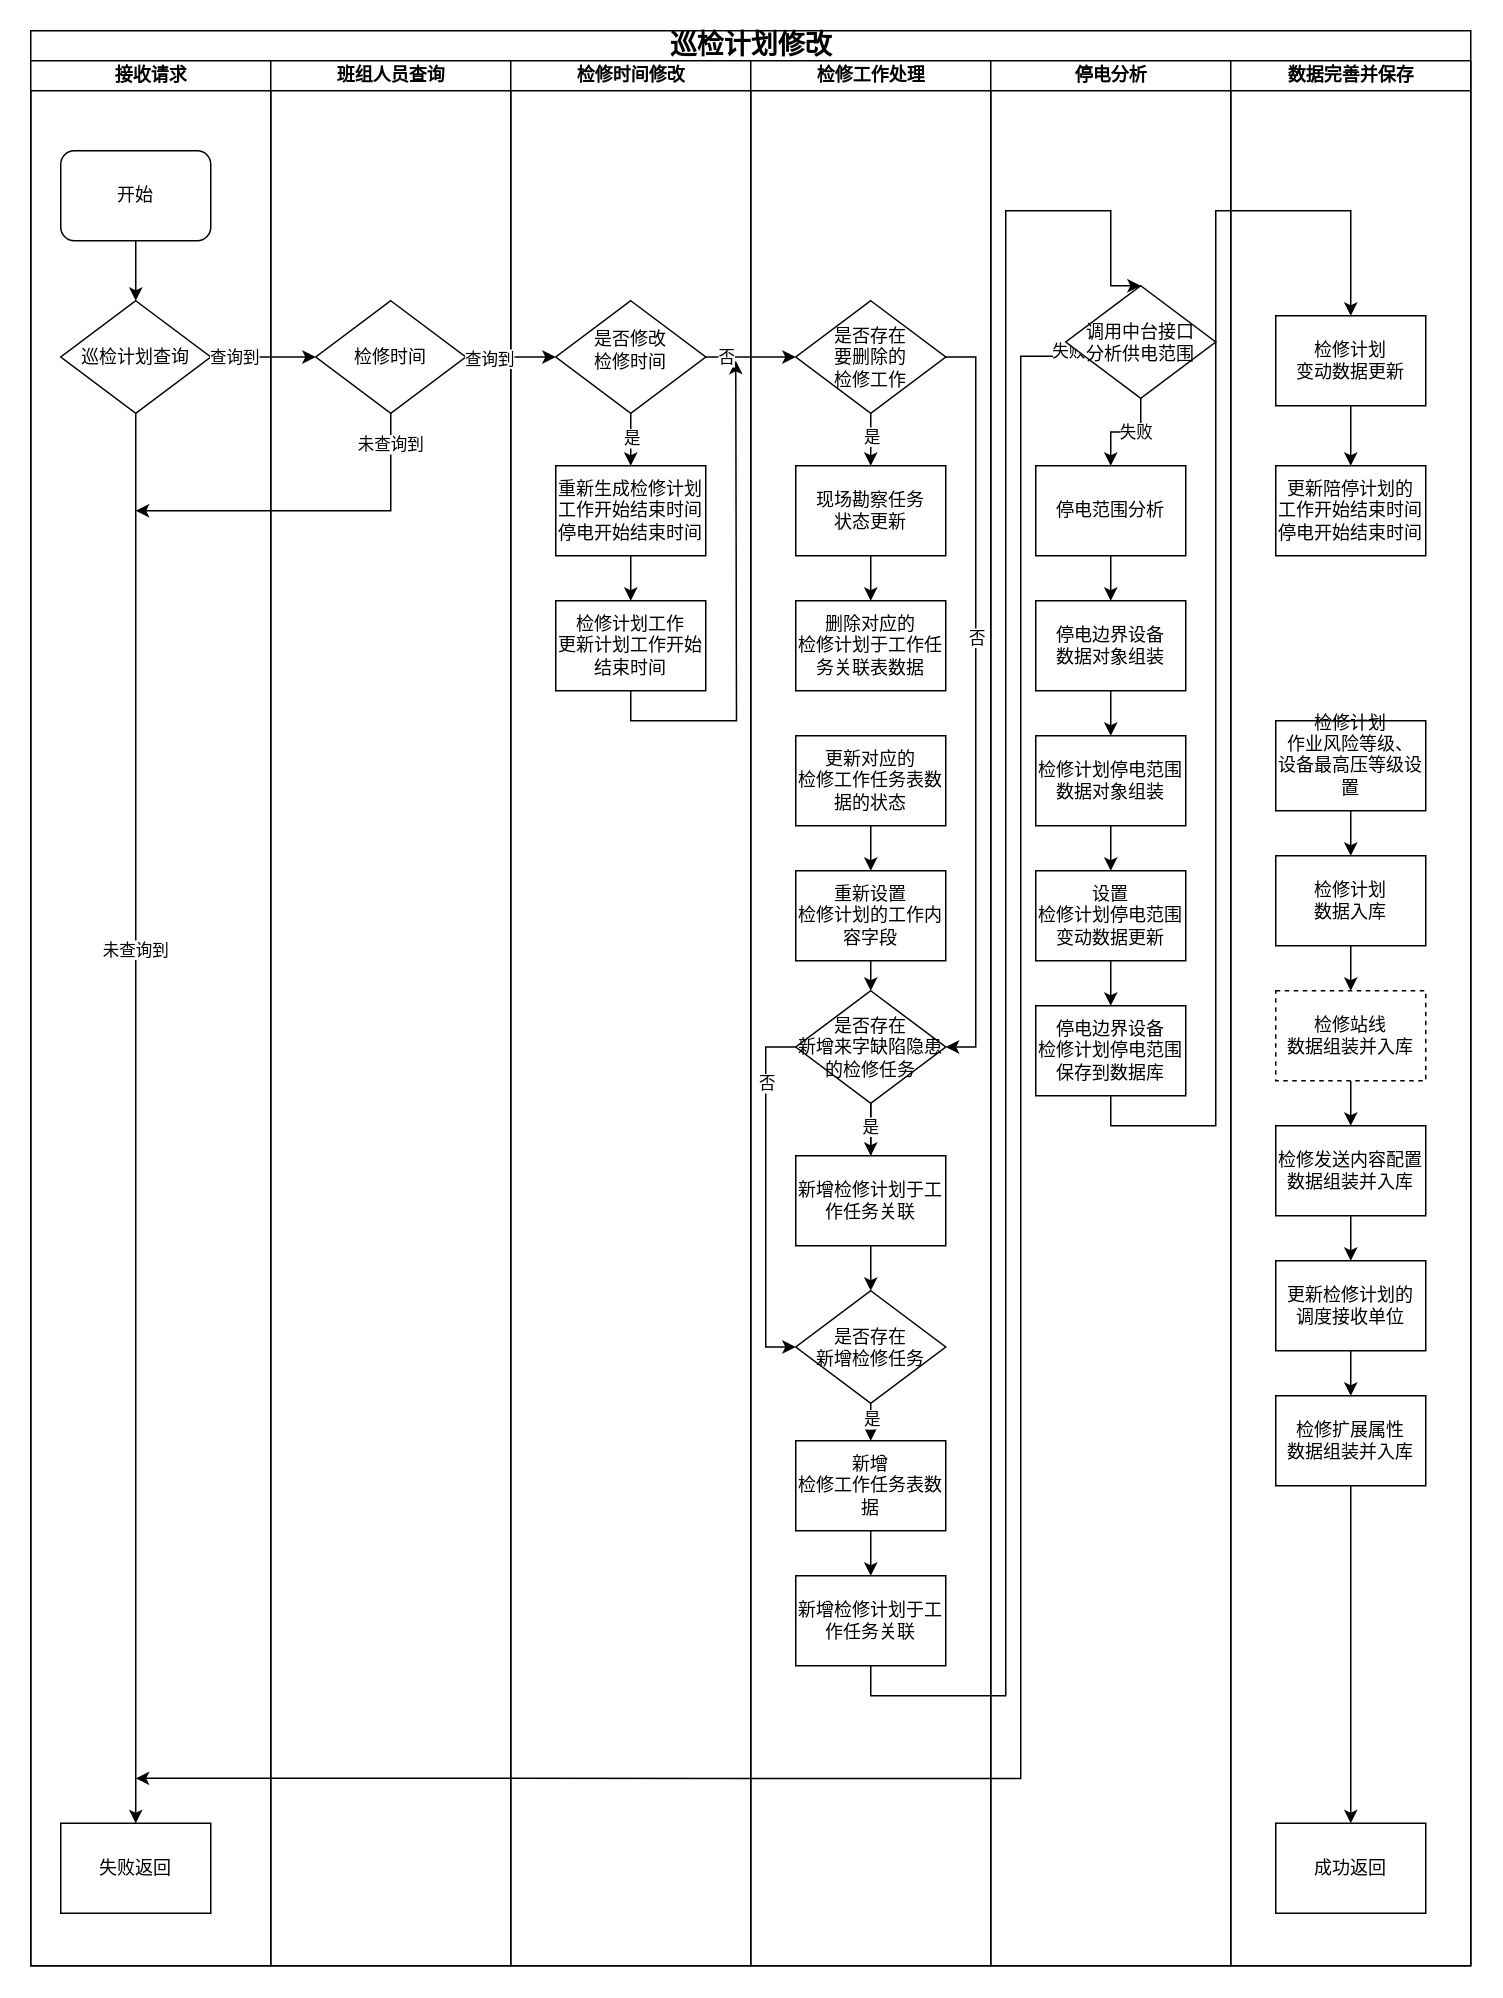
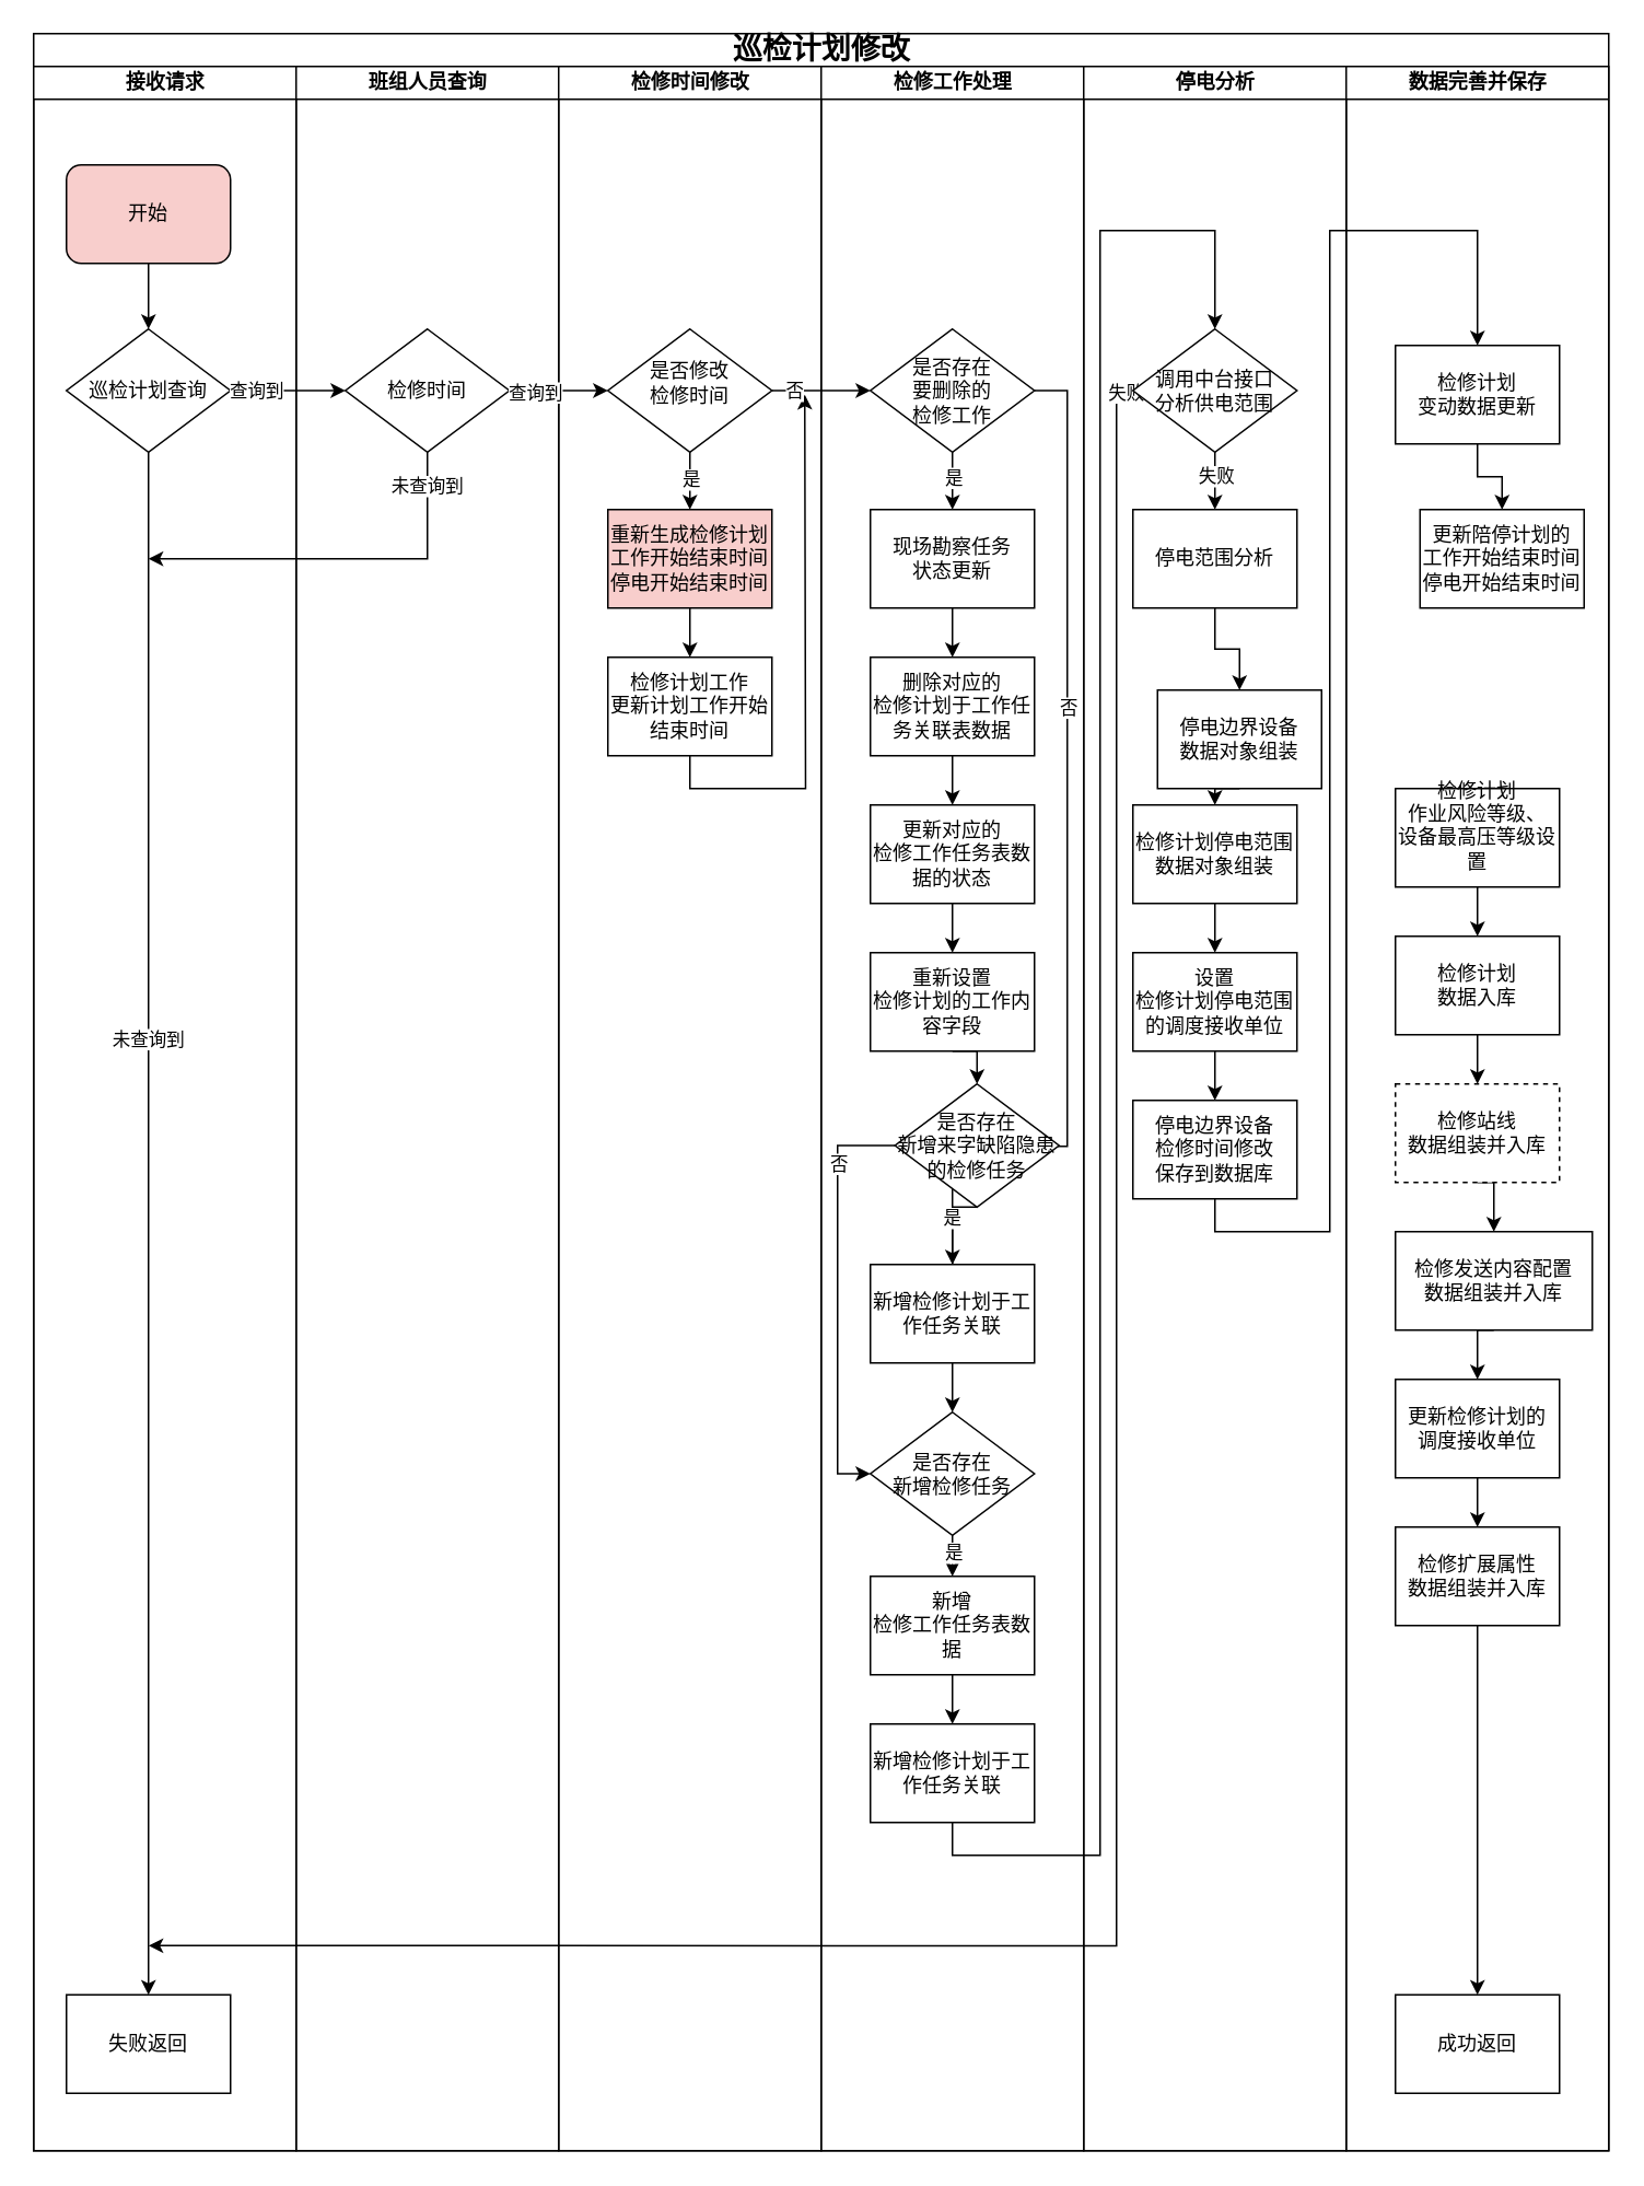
- <mxCell id="5" value="&lt;font style=&quot;font-size: 12px;&quot;&gt;开始&lt;/font&gt;" style="rounded=1;whiteSpace=wrap;html=1;shadow=0;labelBackgroundColor=none;strokeWidth=1;fontFamily=Verdana;fontSize=8;align=center;" parent="3" vertex="1"><mxGeometry x="20" y="60" width="100" height="60" as="geometry" /></mxCell>
+ <mxCell id="5" value="&lt;font style=&quot;font-size: 12px;&quot;&gt;开始&lt;/font&gt;" style="rounded=1;whiteSpace=wrap;html=1;shadow=0;labelBackgroundColor=none;strokeWidth=1;fontFamily=Verdana;fontSize=8;align=center;fillColor=#f8cecc;" parent="3" vertex="1"><mxGeometry x="20" y="60" width="100" height="60" as="geometry" /></mxCell>
- <mxCell id="55" value="&lt;span style=&quot;font-size: 12px;&quot;&gt;调用中台接口&lt;/span&gt;&lt;div&gt;&lt;span style=&quot;font-size: 12px;&quot;&gt;分析供电范围&lt;/span&gt;&lt;/div&gt;" style="rhombus;whiteSpace=wrap;html=1;rounded=0;shadow=0;labelBackgroundColor=none;strokeWidth=1;fontFamily=Verdana;fontSize=8;align=center;" vertex="1" parent="50"><mxGeometry x="50" y="150" width="100" height="75" as="geometry" /></mxCell>
+ <mxCell id="55" value="&lt;span style=&quot;font-size: 12px;&quot;&gt;调用中台接口&lt;/span&gt;&lt;div&gt;&lt;span style=&quot;font-size: 12px;&quot;&gt;分析供电范围&lt;/span&gt;&lt;/div&gt;" style="rhombus;whiteSpace=wrap;html=1;rounded=0;shadow=0;labelBackgroundColor=none;strokeWidth=1;fontFamily=Verdana;fontSize=8;align=center;" vertex="1" parent="50"><mxGeometry x="30" y="160" width="100" height="75" as="geometry" /></mxCell>
- <mxCell id="19" value="&lt;span style=&quot;font-size: 12px;&quot;&gt;重新生成检修计划&lt;/span&gt;&lt;div&gt;&lt;span style=&quot;font-size: 12px;&quot;&gt;工作开始结束时间&lt;/span&gt;&lt;/div&gt;&lt;div&gt;&lt;span style=&quot;font-size: 12px;&quot;&gt;停电开始结束时间&lt;/span&gt;&lt;/div&gt;" style="whiteSpace=wrap;html=1;fontSize=8;fontFamily=Verdana;rounded=0;shadow=0;labelBackgroundColor=none;strokeWidth=1;" vertex="1" parent="14"><mxGeometry x="30" y="270" width="100" height="60" as="geometry" /></mxCell>
+ <mxCell id="19" value="&lt;span style=&quot;font-size: 12px;&quot;&gt;重新生成检修计划&lt;/span&gt;&lt;div&gt;&lt;span style=&quot;font-size: 12px;&quot;&gt;工作开始结束时间&lt;/span&gt;&lt;/div&gt;&lt;div&gt;&lt;span style=&quot;font-size: 12px;&quot;&gt;停电开始结束时间&lt;/span&gt;&lt;/div&gt;" style="whiteSpace=wrap;html=1;fontSize=8;fontFamily=Verdana;rounded=0;shadow=0;labelBackgroundColor=none;strokeWidth=1;fillColor=#f8cecc;" vertex="1" parent="14"><mxGeometry x="30" y="270" width="100" height="60" as="geometry" /></mxCell>
- <mxCell id="74" value="&lt;span style=&quot;font-size: 12px;&quot;&gt;更新陪停计划的&lt;/span&gt;&lt;div&gt;&lt;div&gt;&lt;span style=&quot;font-size: 12px;&quot;&gt;工作开始结束时间&lt;/span&gt;&lt;/div&gt;&lt;div&gt;&lt;span style=&quot;font-size: 12px;&quot;&gt;停电开始结束时间&lt;/span&gt;&lt;/div&gt;&lt;/div&gt;" style="whiteSpace=wrap;html=1;fontSize=8;fontFamily=Verdana;rounded=0;shadow=0;labelBackgroundColor=none;strokeWidth=1;" parent="71" vertex="1"><mxGeometry x="30" y="270" width="100" height="60" as="geometry" /></mxCell>
+ <mxCell id="74" value="&lt;span style=&quot;font-size: 12px;&quot;&gt;更新陪停计划的&lt;/span&gt;&lt;div&gt;&lt;div&gt;&lt;span style=&quot;font-size: 12px;&quot;&gt;工作开始结束时间&lt;/span&gt;&lt;/div&gt;&lt;div&gt;&lt;span style=&quot;font-size: 12px;&quot;&gt;停电开始结束时间&lt;/span&gt;&lt;/div&gt;&lt;/div&gt;" style="whiteSpace=wrap;html=1;fontSize=8;fontFamily=Verdana;rounded=0;shadow=0;labelBackgroundColor=none;strokeWidth=1;" parent="71" vertex="1"><mxGeometry x="45" y="270" width="100" height="60" as="geometry" /></mxCell>
- <mxCell id="59" value="&lt;div&gt;&lt;span style=&quot;font-size: 12px;&quot;&gt;停电边界设备&lt;/span&gt;&lt;/div&gt;&lt;div&gt;&lt;span style=&quot;font-size: 12px;&quot;&gt;数据对象组装&lt;/span&gt;&lt;/div&gt;" style="whiteSpace=wrap;html=1;fontSize=8;fontFamily=Verdana;rounded=0;shadow=0;labelBackgroundColor=none;strokeWidth=1;" vertex="1" parent="50"><mxGeometry x="30" y="360" width="100" height="60" as="geometry" /></mxCell>
+ <mxCell id="59" value="&lt;div&gt;&lt;span style=&quot;font-size: 12px;&quot;&gt;停电边界设备&lt;/span&gt;&lt;/div&gt;&lt;div&gt;&lt;span style=&quot;font-size: 12px;&quot;&gt;数据对象组装&lt;/span&gt;&lt;/div&gt;" style="whiteSpace=wrap;html=1;fontSize=8;fontFamily=Verdana;rounded=0;shadow=0;labelBackgroundColor=none;strokeWidth=1;" vertex="1" parent="50"><mxGeometry x="45" y="380" width="100" height="60" as="geometry" /></mxCell>
+ <mxCell id="30" style="edgeStyle=orthogonalEdgeStyle;rounded=0;orthogonalLoop=1;jettySize=auto;html=1;exitX=0.5;exitY=1;exitDx=0;exitDy=0;entryX=0.5;entryY=0;entryDx=0;entryDy=0;" edge="1" parent="22" source="31" target="33"><mxGeometry relative="1" as="geometry" /></mxCell>
- <mxCell id="63" value="&lt;span style=&quot;font-size: 12px;&quot;&gt;设置&lt;/span&gt;&lt;div&gt;&lt;span style=&quot;font-size: 12px;&quot;&gt;检修计划停电范围&lt;/span&gt;&lt;/div&gt;&lt;div&gt;&lt;span style=&quot;font-size: 12px;&quot;&gt;变动数据更新&lt;/span&gt;&lt;/div&gt;" style="whiteSpace=wrap;html=1;fontSize=8;fontFamily=Verdana;rounded=0;shadow=0;labelBackgroundColor=none;strokeWidth=1;" vertex="1" parent="50"><mxGeometry x="30" y="540" width="100" height="60" as="geometry" /></mxCell>
+ <mxCell id="63" value="&lt;span style=&quot;font-size: 12px;&quot;&gt;设置&lt;/span&gt;&lt;div&gt;&lt;span style=&quot;font-size: 12px;&quot;&gt;检修计划停电范围&lt;/span&gt;&lt;/div&gt;&lt;div&gt;&lt;span style=&quot;font-size: 12px;&quot;&gt;的调度接收单位&lt;/span&gt;&lt;/div&gt;" style="whiteSpace=wrap;html=1;fontSize=8;fontFamily=Verdana;rounded=0;shadow=0;labelBackgroundColor=none;strokeWidth=1;" vertex="1" parent="50"><mxGeometry x="30" y="540" width="100" height="60" as="geometry" /></mxCell>
- <mxCell id="43" value="&lt;span style=&quot;font-size: 12px;&quot;&gt;是否存在&lt;/span&gt;&lt;div&gt;&lt;span style=&quot;font-size: 12px;&quot;&gt;新增来字缺陷隐患&lt;/span&gt;&lt;/div&gt;&lt;div&gt;&lt;span style=&quot;font-size: 12px;&quot;&gt;的检修任务&lt;/span&gt;&lt;/div&gt;" style="rhombus;whiteSpace=wrap;html=1;rounded=0;shadow=0;labelBackgroundColor=none;strokeWidth=1;fontFamily=Verdana;fontSize=8;align=center;" parent="22" vertex="1"><mxGeometry x="30" y="620" width="100" height="75" as="geometry" /></mxCell>
+ <mxCell id="43" value="&lt;span style=&quot;font-size: 12px;&quot;&gt;是否存在&lt;/span&gt;&lt;div&gt;&lt;span style=&quot;font-size: 12px;&quot;&gt;新增来字缺陷隐患&lt;/span&gt;&lt;/div&gt;&lt;div&gt;&lt;span style=&quot;font-size: 12px;&quot;&gt;的检修任务&lt;/span&gt;&lt;/div&gt;" style="rhombus;whiteSpace=wrap;html=1;rounded=0;shadow=0;labelBackgroundColor=none;strokeWidth=1;fontFamily=Verdana;fontSize=8;align=center;" parent="22" vertex="1"><mxGeometry x="45" y="620" width="100" height="75" as="geometry" /></mxCell>
- <mxCell id="64" value="&lt;div&gt;&lt;span style=&quot;font-size: 12px;&quot;&gt;停电边界设备&lt;/span&gt;&lt;/div&gt;&lt;div&gt;&lt;span style=&quot;font-size: 12px;&quot;&gt;检修计划停电范围&lt;/span&gt;&lt;span style=&quot;font-size: 12px;&quot;&gt;&lt;/span&gt;&lt;/div&gt;&lt;div&gt;&lt;span style=&quot;font-size: 12px;&quot;&gt;保存到数据库&lt;/span&gt;&lt;/div&gt;" style="whiteSpace=wrap;html=1;fontSize=8;fontFamily=Verdana;rounded=0;shadow=0;labelBackgroundColor=none;strokeWidth=1;" vertex="1" parent="50"><mxGeometry x="30" y="630" width="100" height="60" as="geometry" /></mxCell>
+ <mxCell id="64" value="&lt;div&gt;&lt;span style=&quot;font-size: 12px;&quot;&gt;停电边界设备&lt;/span&gt;&lt;/div&gt;&lt;div&gt;&lt;span style=&quot;font-size: 12px;&quot;&gt;检修时间修改&lt;/span&gt;&lt;span style=&quot;font-size: 12px;&quot;&gt;&lt;/span&gt;&lt;/div&gt;&lt;div&gt;&lt;span style=&quot;font-size: 12px;&quot;&gt;保存到数据库&lt;/span&gt;&lt;/div&gt;" style="whiteSpace=wrap;html=1;fontSize=8;fontFamily=Verdana;rounded=0;shadow=0;labelBackgroundColor=none;strokeWidth=1;" vertex="1" parent="50"><mxGeometry x="30" y="630" width="100" height="60" as="geometry" /></mxCell>
- <mxCell id="82" value="&lt;div&gt;&lt;span style=&quot;font-size: 12px;&quot;&gt;检修发送内容配置&lt;/span&gt;&lt;/div&gt;&lt;div&gt;&lt;span style=&quot;font-size: 12px;&quot;&gt;数据组装并入库&lt;/span&gt;&lt;/div&gt;" style="whiteSpace=wrap;html=1;fontSize=8;fontFamily=Verdana;rounded=0;shadow=0;labelBackgroundColor=none;strokeWidth=1;" parent="71" vertex="1"><mxGeometry x="30" y="710" width="100" height="60" as="geometry" /></mxCell>
+ <mxCell id="82" value="&lt;div&gt;&lt;span style=&quot;font-size: 12px;&quot;&gt;检修发送内容配置&lt;/span&gt;&lt;/div&gt;&lt;div&gt;&lt;span style=&quot;font-size: 12px;&quot;&gt;数据组装并入库&lt;/span&gt;&lt;/div&gt;" style="whiteSpace=wrap;html=1;fontSize=8;fontFamily=Verdana;rounded=0;shadow=0;labelBackgroundColor=none;strokeWidth=1;" parent="71" vertex="1"><mxGeometry x="30" y="710" width="120" height="60" as="geometry" /></mxCell>
